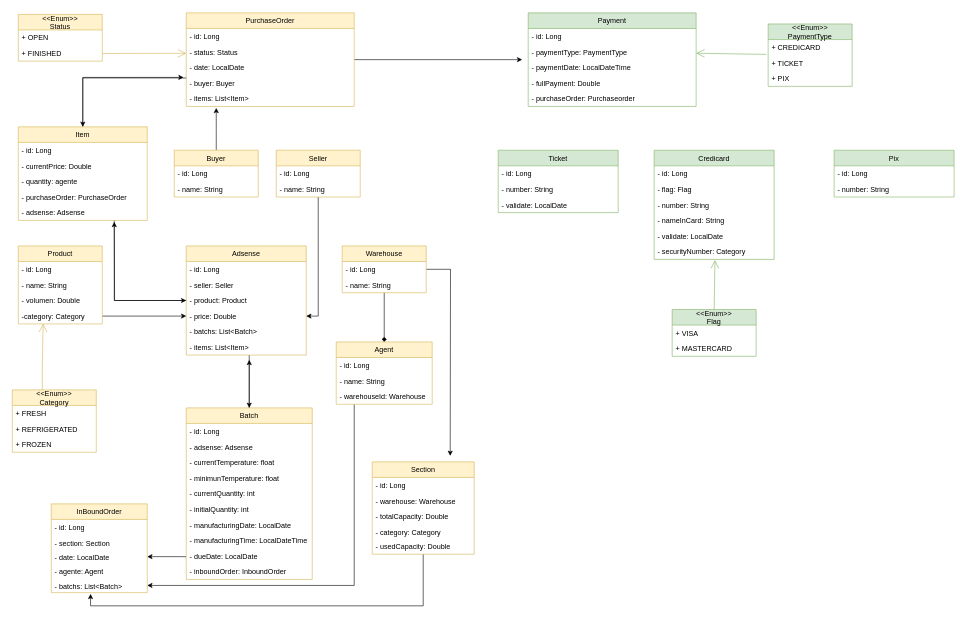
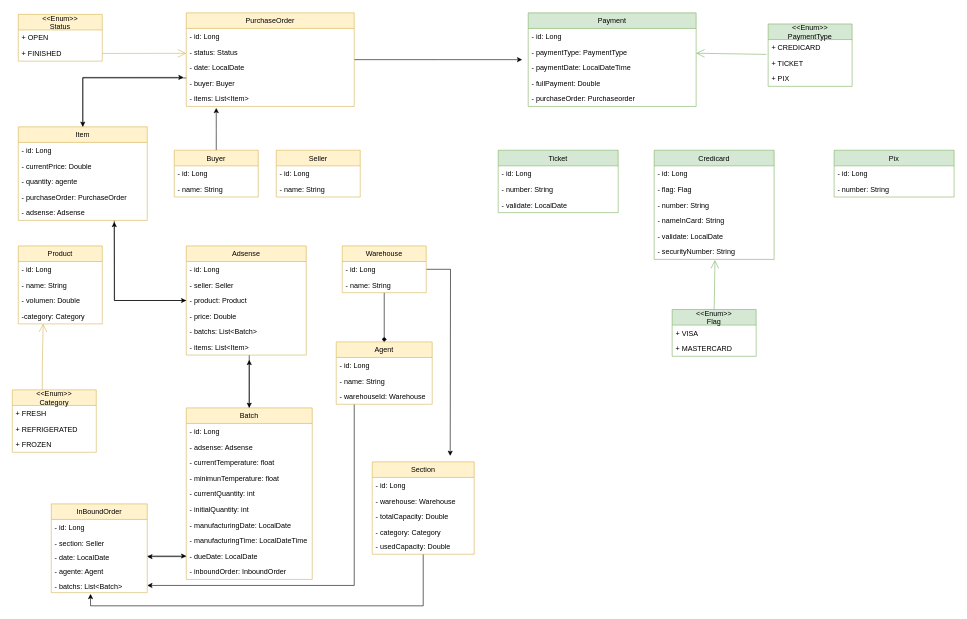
- <mxCell id="108" value="- securityNumber: Category" style="text;strokeColor=none;fillColor=none;align=left;verticalAlign=top;spacingLeft=4;spacingRight=4;overflow=hidden;rotatable=0;points=[[0,0.5],[1,0.5]];portConstraint=eastwest;" vertex="1" parent="102"><mxGeometry y="156" width="200" height="26" as="geometry" /></mxCell>
+ <mxCell id="108" value="- securityNumber: String" style="text;strokeColor=none;fillColor=none;align=left;verticalAlign=top;spacingLeft=4;spacingRight=4;overflow=hidden;rotatable=0;points=[[0,0.5],[1,0.5]];portConstraint=eastwest;" vertex="1" parent="102"><mxGeometry y="156" width="200" height="26" as="geometry" /></mxCell>
- <mxCell id="52" style="edgeStyle=orthogonalEdgeStyle;rounded=0;orthogonalLoop=1;jettySize=auto;html=1;entryX=0;entryY=0.5;entryDx=0;entryDy=0;fontColor=#999900;" parent="1" source="53" target="42" edge="1"><mxGeometry relative="1" as="geometry"><Array as="points"><mxPoint x="190" y="526" /><mxPoint x="190" y="526" /></Array></mxGeometry></mxCell>
- <mxCell id="58" style="edgeStyle=orthogonalEdgeStyle;rounded=0;orthogonalLoop=1;jettySize=auto;html=1;entryX=1;entryY=0.5;entryDx=0;entryDy=0;fontColor=#999900;" parent="1" source="59" target="42" edge="1"><mxGeometry relative="1" as="geometry" /></mxCell>
- <mxCell id="32" value="- section: Section" style="text;strokeColor=none;fillColor=none;align=left;verticalAlign=top;spacingLeft=4;spacingRight=4;overflow=hidden;rotatable=0;points=[[0,0.5],[1,0.5]];portConstraint=eastwest;" parent="30" vertex="1"><mxGeometry y="52" width="160" height="24" as="geometry" /></mxCell>
+ <mxCell id="32" value="- section: Seller" style="text;strokeColor=none;fillColor=none;align=left;verticalAlign=top;spacingLeft=4;spacingRight=4;overflow=hidden;rotatable=0;points=[[0,0.5],[1,0.5]];portConstraint=eastwest;" parent="30" vertex="1"><mxGeometry y="52" width="160" height="24" as="geometry" /></mxCell>
+ <mxCell id="29" style="edgeStyle=orthogonalEdgeStyle;rounded=0;orthogonalLoop=1;jettySize=auto;html=1;entryX=0;entryY=0.5;entryDx=0;entryDy=0;fontColor=#999900;" parent="1" source="30" target="18" edge="1"><mxGeometry relative="1" as="geometry"><Array as="points"><mxPoint x="250" y="926" /><mxPoint x="250" y="926" /></Array></mxGeometry></mxCell>
